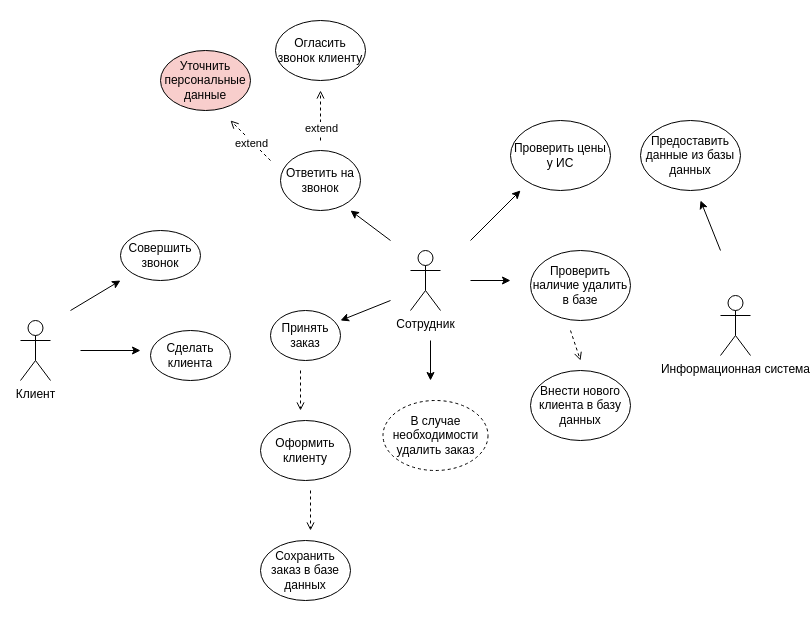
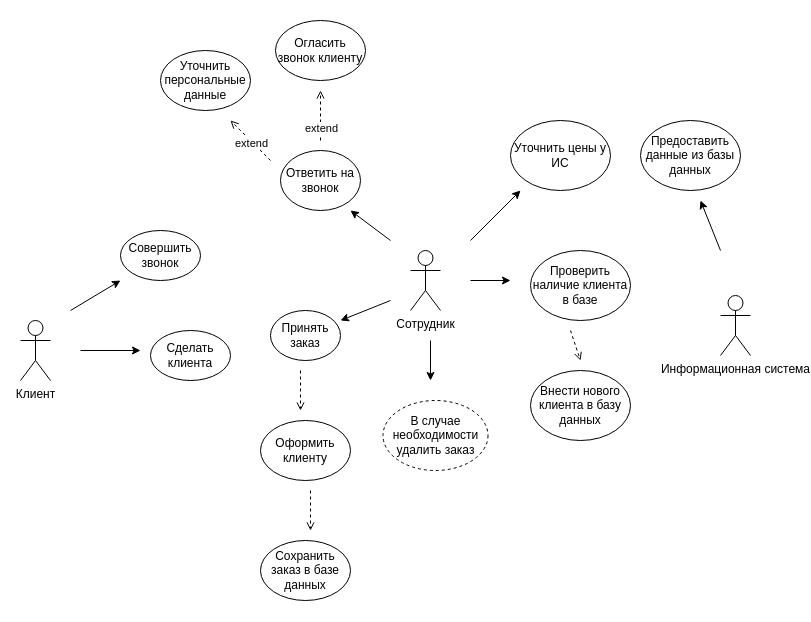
- <mxCell id="28" value="Уточнить персональные данные" style="ellipse;whiteSpace=wrap;html=1;fillColor=#f8cecc;" parent="1" vertex="1"><mxGeometry x="160" y="50" width="90" height="60" as="geometry" /></mxCell>
+ <mxCell id="28" value="Уточнить персональные данные" style="ellipse;whiteSpace=wrap;html=1;" parent="1" vertex="1"><mxGeometry x="160" y="50" width="90" height="60" as="geometry" /></mxCell>
- <mxCell id="20" value="Проверить цены у ИС" style="ellipse;whiteSpace=wrap;html=1;" parent="1" vertex="1"><mxGeometry x="510" y="120" width="100" height="70" as="geometry" /></mxCell>
+ <mxCell id="20" value="Уточнить цены у ИС" style="ellipse;whiteSpace=wrap;html=1;" parent="1" vertex="1"><mxGeometry x="510" y="120" width="100" height="70" as="geometry" /></mxCell>
- <mxCell id="29" value="Проверить наличие удалить в базе" style="ellipse;whiteSpace=wrap;html=1;" parent="1" vertex="1"><mxGeometry x="530" y="250" width="100" height="70" as="geometry" /></mxCell>
+ <mxCell id="29" value="Проверить наличие клиента в базе" style="ellipse;whiteSpace=wrap;html=1;" parent="1" vertex="1"><mxGeometry x="530" y="250" width="100" height="70" as="geometry" /></mxCell>
